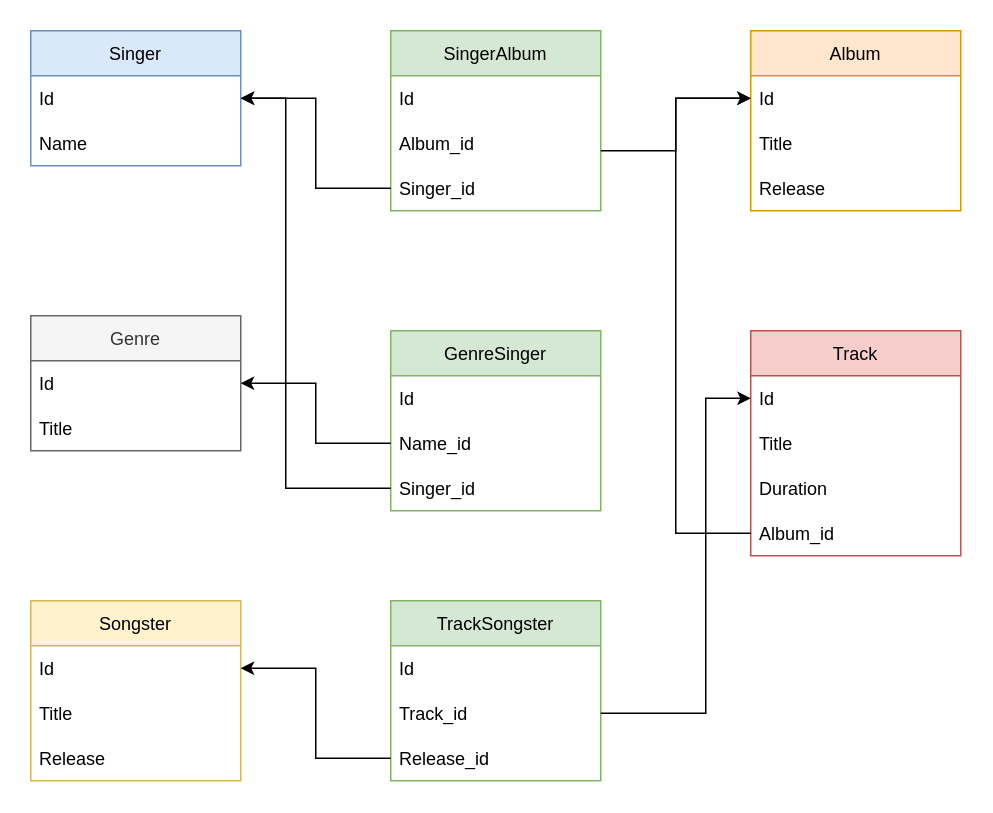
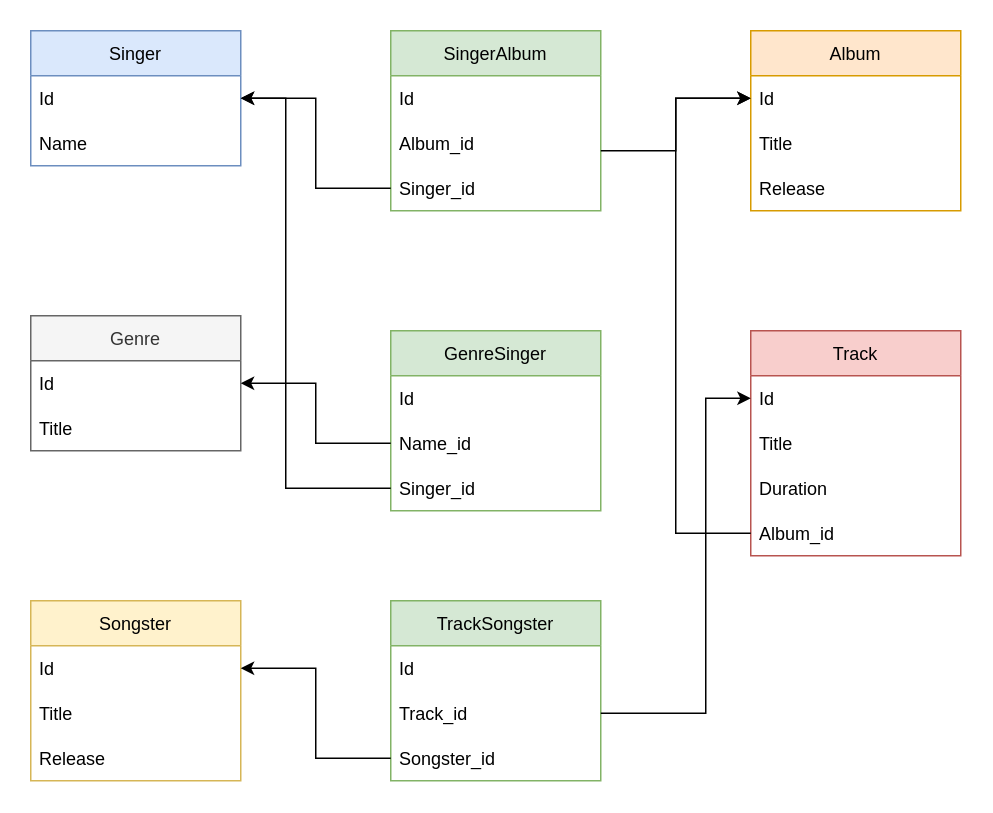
- <mxCell id="27" value="Release_id" style="text;strokeColor=none;fillColor=none;align=left;verticalAlign=middle;spacingLeft=4;spacingRight=4;overflow=hidden;points=[[0,0.5],[1,0.5]];portConstraint=eastwest;rotatable=0;" vertex="1" parent="24"><mxGeometry y="90" width="140" height="30" as="geometry" /></mxCell>
+ <mxCell id="27" value="Songster_id" style="text;strokeColor=none;fillColor=none;align=left;verticalAlign=middle;spacingLeft=4;spacingRight=4;overflow=hidden;points=[[0,0.5],[1,0.5]];portConstraint=eastwest;rotatable=0;" vertex="1" parent="24"><mxGeometry y="90" width="140" height="30" as="geometry" /></mxCell>
